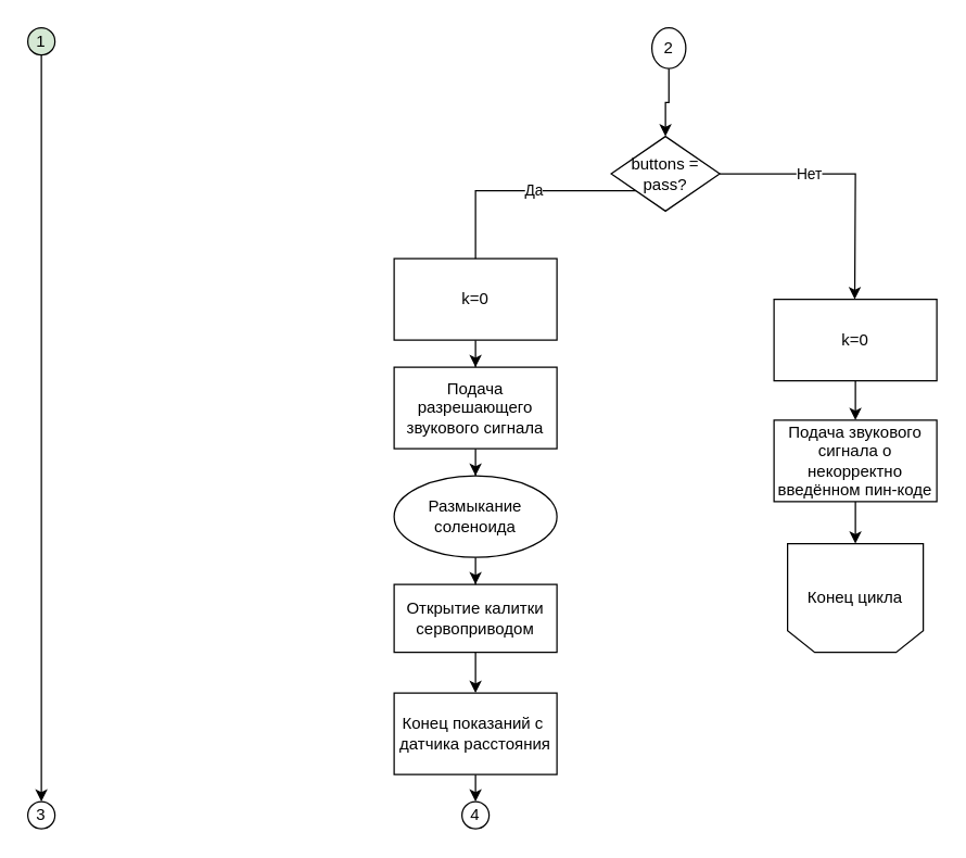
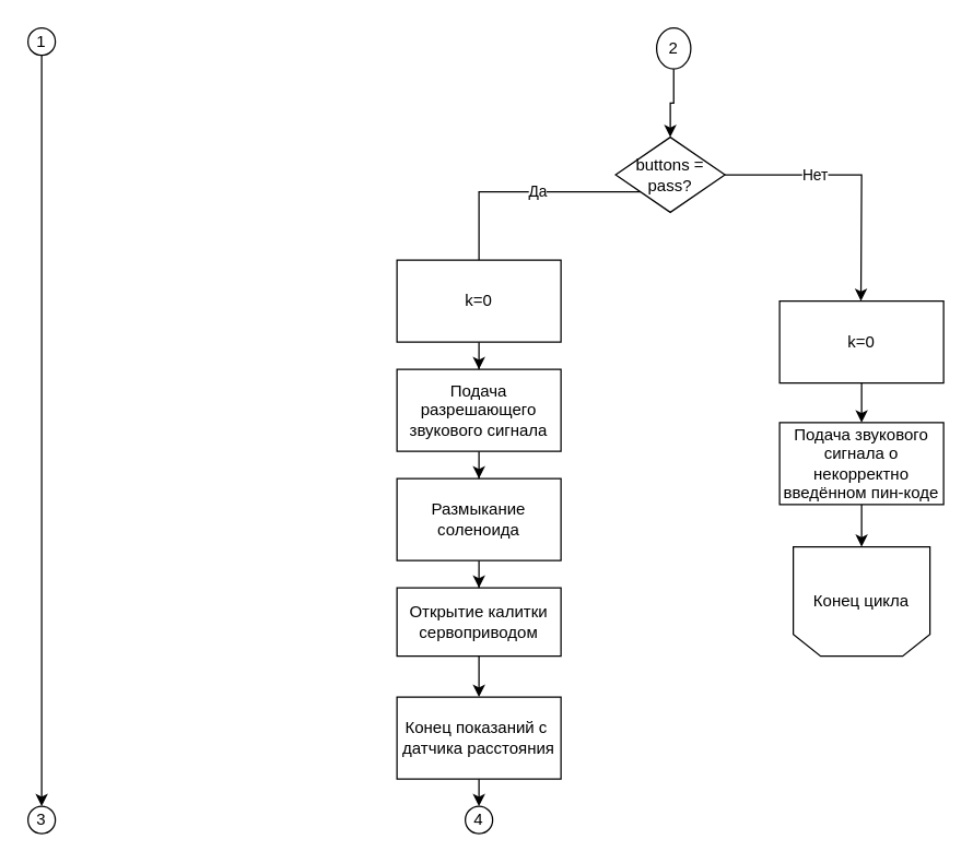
- <mxCell id="25" value="1" style="ellipse;whiteSpace=wrap;html=1;aspect=fixed;fillColor=#d5e8d4;" vertex="1" parent="1"><mxGeometry x="20" y="20" width="20" height="20" as="geometry" /></mxCell>
+ <mxCell id="25" value="1" style="ellipse;whiteSpace=wrap;html=1;aspect=fixed;" vertex="1" parent="1"><mxGeometry x="20" y="20" width="20" height="20" as="geometry" /></mxCell>
- <mxCell id="17" value="Размыкание соленоида" style="ellipse;whiteSpace=wrap;html=1;" parent="1" vertex="1"><mxGeometry y="350" width="120" height="60" as="geometry" x="290" /></mxCell>
+ <mxCell id="17" value="Размыкание соленоида" style="rounded=0;whiteSpace=wrap;html=1;" parent="1" vertex="1"><mxGeometry y="350" width="120" height="60" as="geometry" x="290" /></mxCell>
